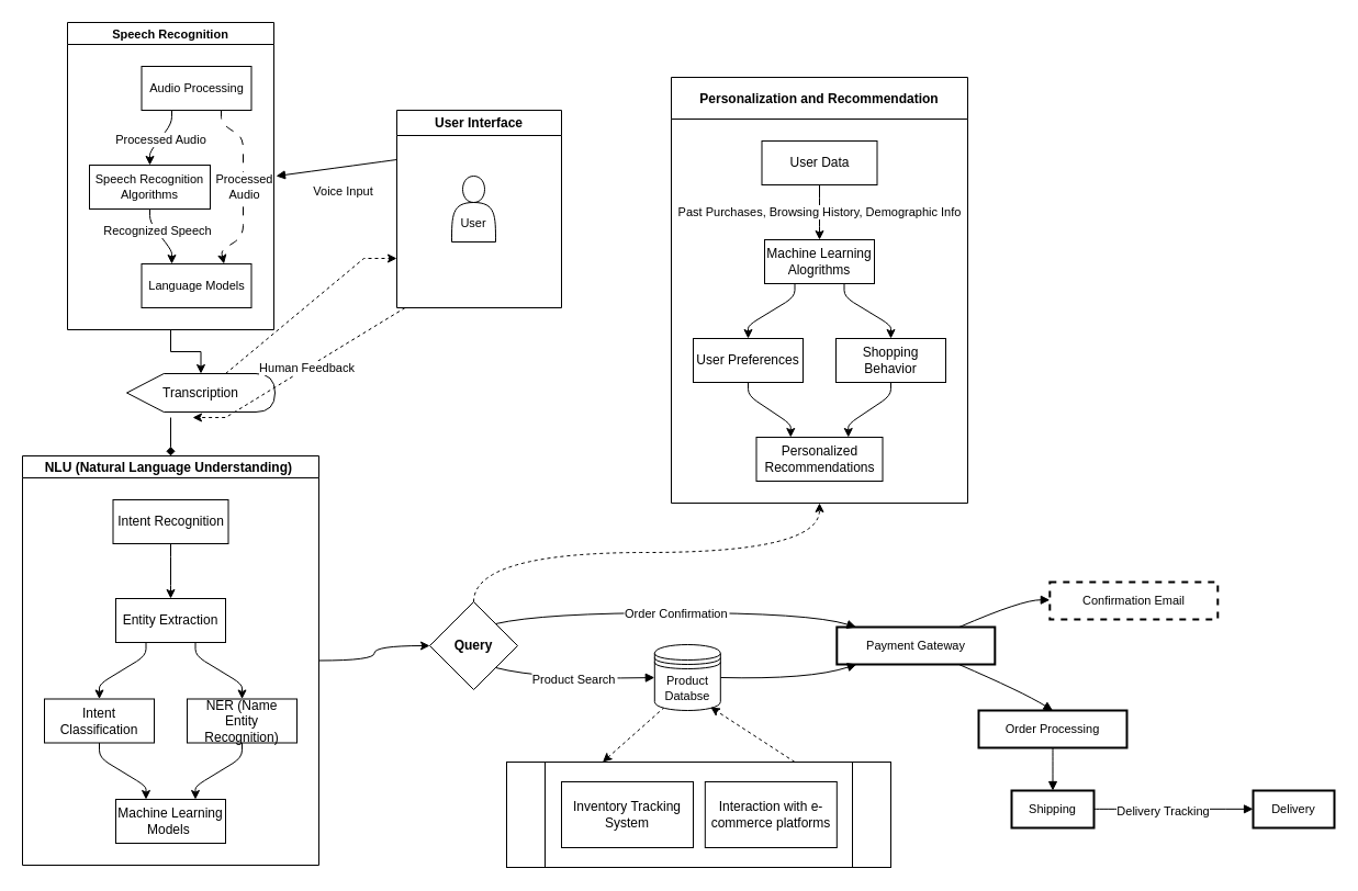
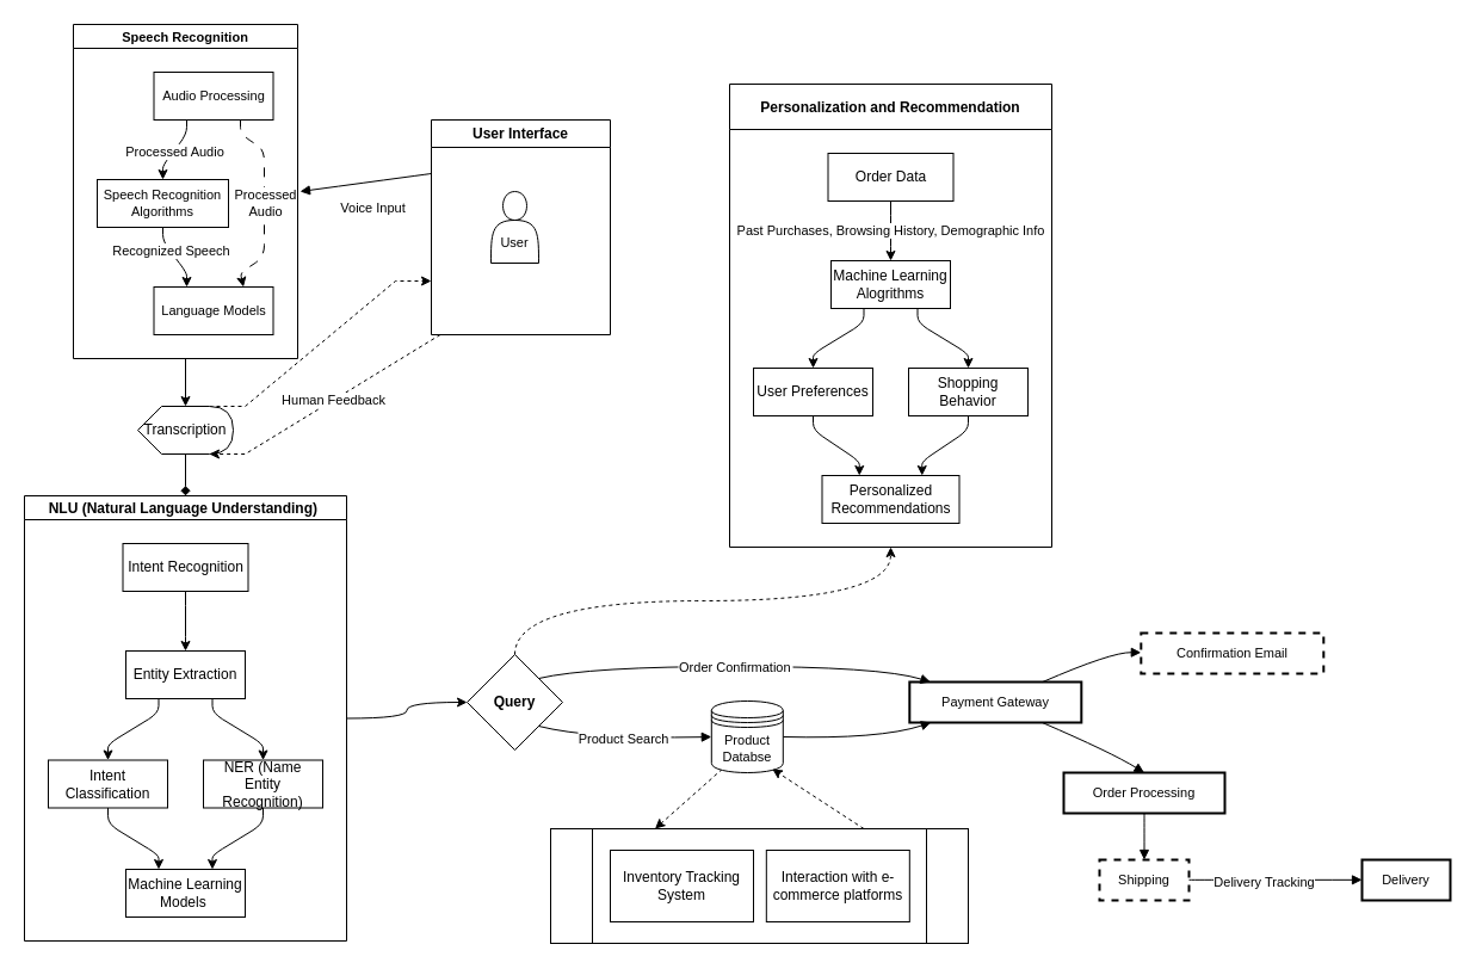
- <mxCell id="64" value="User Data" style="rounded=0;whiteSpace=wrap;html=1;" vertex="1" parent="53"><mxGeometry x="82.5" y="58" width="105" height="40" as="geometry" /></mxCell>
+ <mxCell id="64" value="Order Data" style="rounded=0;whiteSpace=wrap;html=1;" vertex="1" parent="53"><mxGeometry x="82.5" y="58" width="105" height="40" as="geometry" /></mxCell>
- <mxCell id="32" value="Transcription" style="shape=display;whiteSpace=wrap;html=1;" parent="1" vertex="1"><mxGeometry x="115" y="340" width="135" height="35" as="geometry" /></mxCell>
+ <mxCell id="32" value="Transcription" style="shape=display;whiteSpace=wrap;html=1;" parent="1" vertex="1"><mxGeometry x="115" y="340" width="80" height="40" as="geometry" /></mxCell>
- <mxCell id="5" value="Shipping" style="whiteSpace=wrap;strokeWidth=2;fontSize=11;" parent="1" vertex="1"><mxGeometry x="921" y="720" width="75" height="34" as="geometry" /></mxCell>
+ <mxCell id="5" value="Shipping" style="whiteSpace=wrap;strokeWidth=2;fontSize=11;dashed=1;" parent="1" vertex="1"><mxGeometry x="921" y="720" width="75" height="34" as="geometry" /></mxCell>
